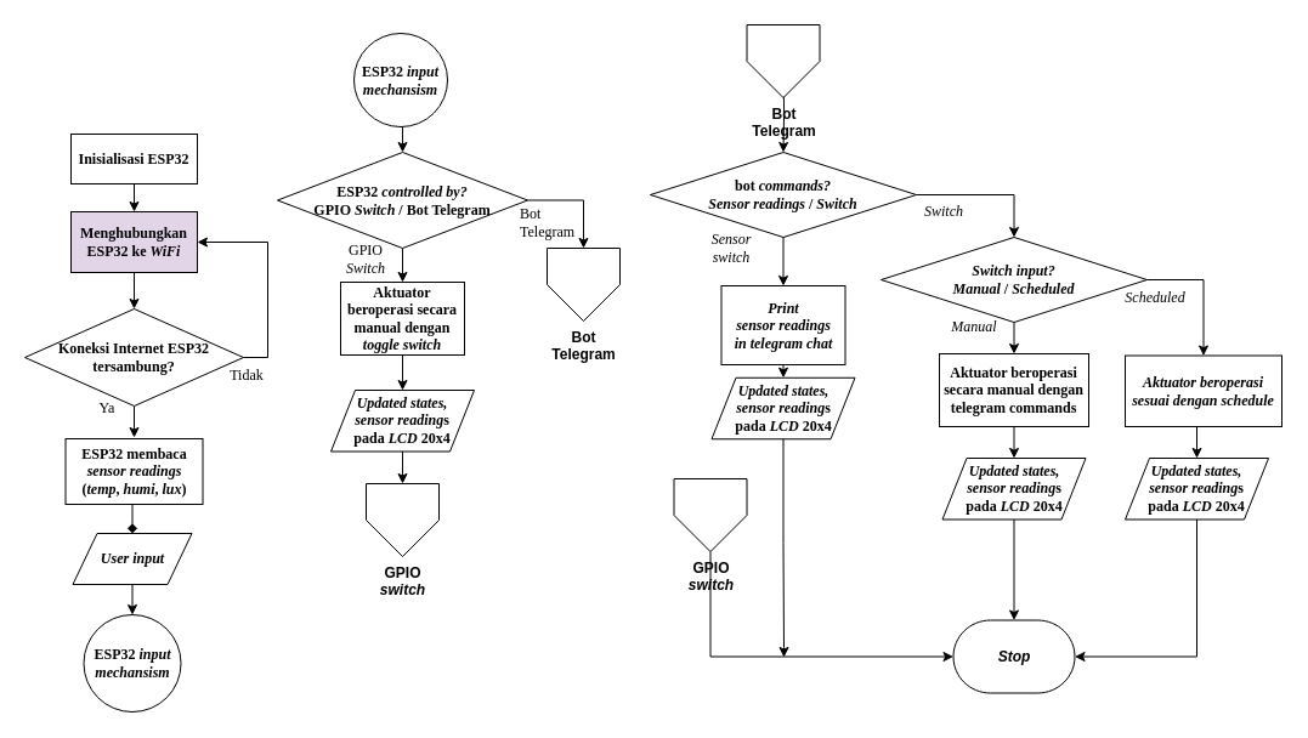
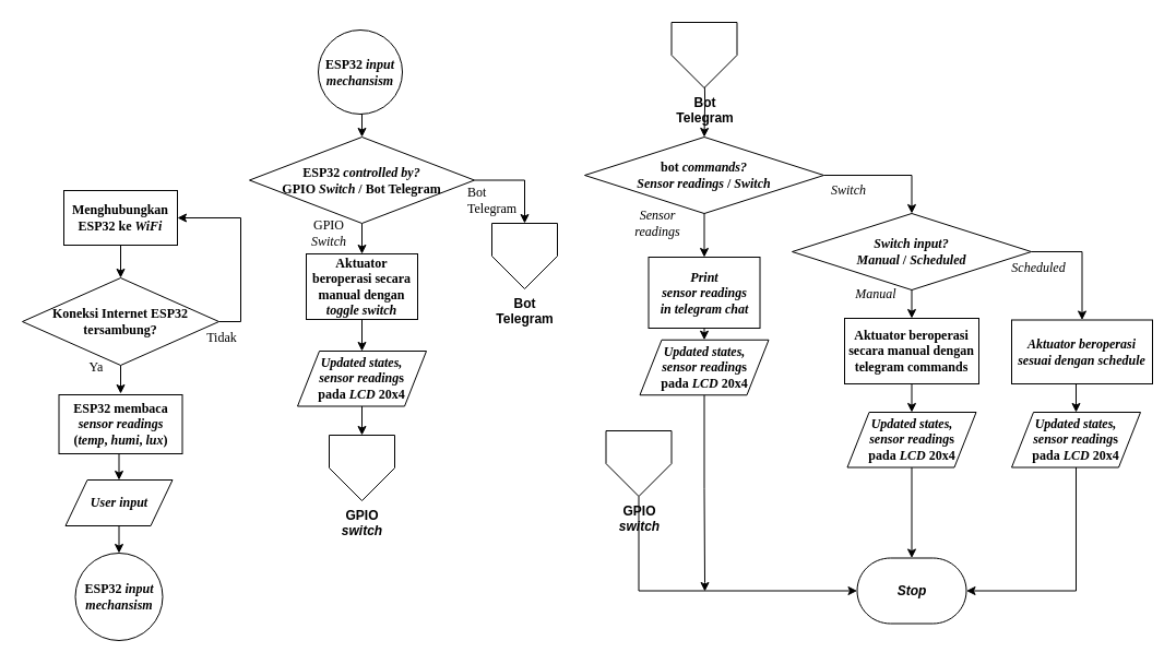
- <mxCell id="3" value="&lt;b&gt;&lt;font face=&quot;Times New Roman&quot;&gt;Inisialisasi ESP32&lt;/font&gt;&lt;/b&gt;" style="rounded=0;whiteSpace=wrap;html=1;" parent="1" vertex="1"><mxGeometry x="58" y="110" width="104" height="41" as="geometry" /></mxCell>
- <mxCell id="2" style="edgeStyle=orthogonalEdgeStyle;rounded=0;orthogonalLoop=1;jettySize=auto;html=1;exitX=0.5;exitY=1;exitDx=0;exitDy=0;entryX=0.5;entryY=0;entryDx=0;entryDy=0;fontFamily=Times New Roman;" parent="1" source="3" target="5" edge="1"><mxGeometry relative="1" as="geometry" /></mxCell>
- <mxCell id="5" value="&lt;b&gt;&lt;font face=&quot;Times New Roman&quot;&gt;Menghubungkan ESP32 ke &lt;i&gt;WiFi&lt;/i&gt;&lt;br&gt;&lt;/font&gt;&lt;/b&gt;" style="rounded=0;whiteSpace=wrap;html=1;fillColor=#e1d5e7;" parent="1" vertex="1"><mxGeometry x="58" y="174" width="104" height="50" as="geometry" /></mxCell>
+ <mxCell id="5" value="&lt;b&gt;&lt;font face=&quot;Times New Roman&quot;&gt;Menghubungkan ESP32 ke &lt;i&gt;WiFi&lt;/i&gt;&lt;br&gt;&lt;/font&gt;&lt;/b&gt;" style="rounded=0;whiteSpace=wrap;html=1;" parent="1" vertex="1"><mxGeometry x="58" y="174" width="104" height="50" as="geometry" /></mxCell>
- <mxCell id="32" value="&lt;font face=&quot;Times New Roman&quot;&gt;&lt;i&gt;Sensor switch&lt;/i&gt;&lt;/font&gt;" style="text;html=1;strokeColor=none;fillColor=none;align=center;verticalAlign=middle;whiteSpace=wrap;rounded=0;shadow=0;sketch=0;strokeWidth=1;fontFamily=Times New Roman;" parent="1" vertex="1"><mxGeometry x="572" y="189" width="60" height="30" as="geometry" /></mxCell>
+ <mxCell id="32" value="&lt;font face=&quot;Times New Roman&quot;&gt;&lt;i&gt;Sensor readings&lt;/i&gt;&lt;/font&gt;" style="text;html=1;strokeColor=none;fillColor=none;align=center;verticalAlign=middle;whiteSpace=wrap;rounded=0;shadow=0;sketch=0;strokeWidth=1;fontFamily=Times New Roman;" parent="1" vertex="1"><mxGeometry x="572" y="189" width="60" height="30" as="geometry" /></mxCell>
- <mxCell id="6" style="edgeStyle=orthogonalEdgeStyle;rounded=0;orthogonalLoop=1;jettySize=auto;html=1;exitX=0.5;exitY=1;exitDx=0;exitDy=0;fontFamily=Times New Roman;entryX=0.5;entryY=0;entryDx=0;entryDy=0;endArrow=diamond;" parent="1" source="7" target="26" edge="1"><mxGeometry relative="1" as="geometry"><mxPoint x="113.5" y="466" as="targetPoint" /></mxGeometry></mxCell>
+ <mxCell id="6" style="edgeStyle=orthogonalEdgeStyle;rounded=0;orthogonalLoop=1;jettySize=auto;html=1;exitX=0.5;exitY=1;exitDx=0;exitDy=0;fontFamily=Times New Roman;entryX=0.5;entryY=0;entryDx=0;entryDy=0;" parent="1" source="7" target="26" edge="1"><mxGeometry relative="1" as="geometry"><mxPoint x="113.5" y="466" as="targetPoint" /></mxGeometry></mxCell>
